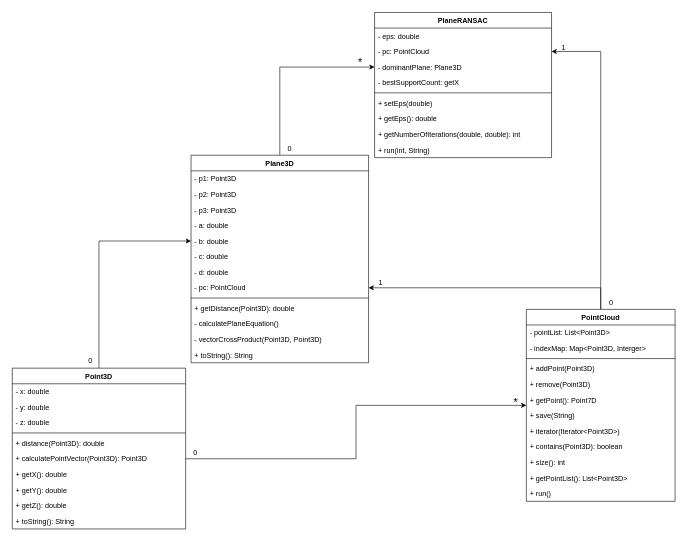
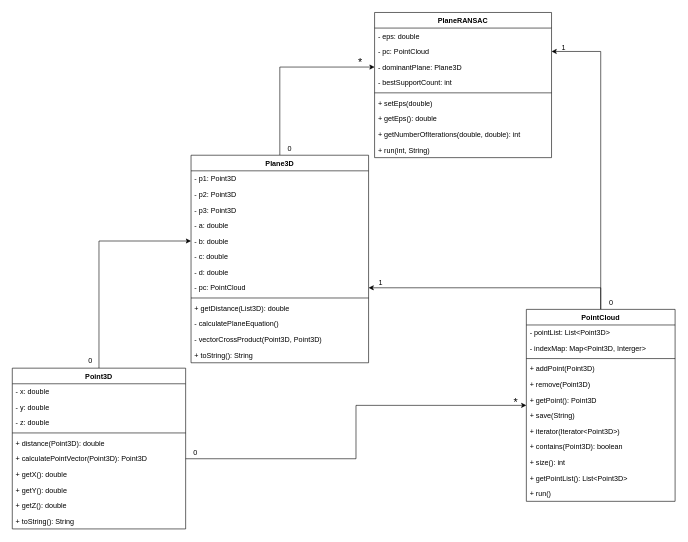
- <mxCell id="48" value="- bestSupportCount: getX" style="text;strokeColor=none;fillColor=none;align=left;verticalAlign=top;spacingLeft=4;spacingRight=4;overflow=hidden;rotatable=0;points=[[0,0.5],[1,0.5]];portConstraint=eastwest;" parent="44" vertex="1"><mxGeometry y="104" width="295" height="26" as="geometry" /></mxCell>
+ <mxCell id="48" value="- bestSupportCount: int" style="text;strokeColor=none;fillColor=none;align=left;verticalAlign=top;spacingLeft=4;spacingRight=4;overflow=hidden;rotatable=0;points=[[0,0.5],[1,0.5]];portConstraint=eastwest;" parent="44" vertex="1"><mxGeometry y="104" width="295" height="26" as="geometry" /></mxCell>
- <mxCell id="40" value="+ getDistance(Point3D): double" style="text;strokeColor=none;fillColor=none;align=left;verticalAlign=top;spacingLeft=4;spacingRight=4;overflow=hidden;rotatable=0;points=[[0,0.5],[1,0.5]];portConstraint=eastwest;" parent="30" vertex="1"><mxGeometry y="242" width="296" height="26" as="geometry" /></mxCell>
+ <mxCell id="40" value="+ getDistance(List3D): double" style="text;strokeColor=none;fillColor=none;align=left;verticalAlign=top;spacingLeft=4;spacingRight=4;overflow=hidden;rotatable=0;points=[[0,0.5],[1,0.5]];portConstraint=eastwest;" parent="30" vertex="1"><mxGeometry y="242" width="296" height="26" as="geometry" /></mxCell>
- <mxCell id="10" value="+ getPoint(): Point7D" style="text;strokeColor=none;fillColor=none;align=left;verticalAlign=top;spacingLeft=4;spacingRight=4;overflow=hidden;rotatable=0;points=[[0,0.5],[1,0.5]];portConstraint=eastwest;" parent="4" vertex="1"><mxGeometry y="138" width="248" height="26" as="geometry" /></mxCell>
+ <mxCell id="10" value="+ getPoint(): Point3D" style="text;strokeColor=none;fillColor=none;align=left;verticalAlign=top;spacingLeft=4;spacingRight=4;overflow=hidden;rotatable=0;points=[[0,0.5],[1,0.5]];portConstraint=eastwest;" parent="4" vertex="1"><mxGeometry y="138" width="248" height="26" as="geometry" /></mxCell>
